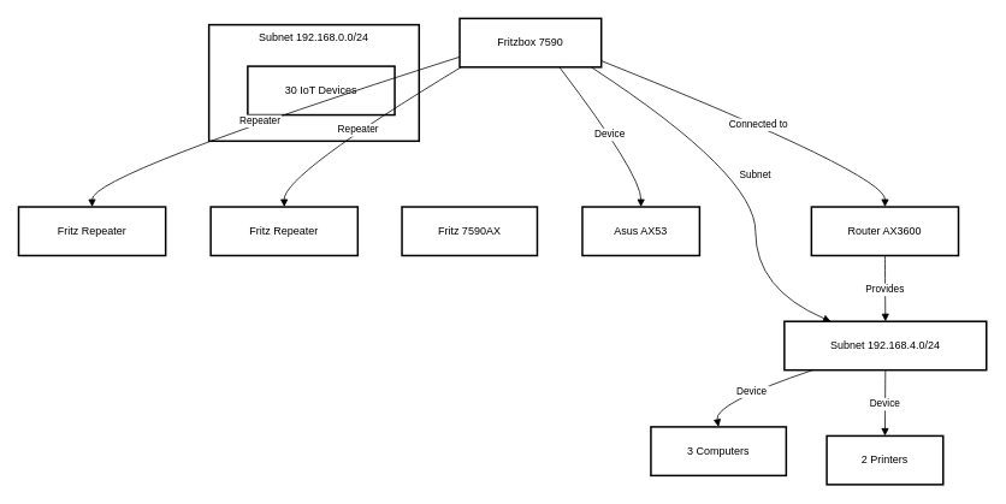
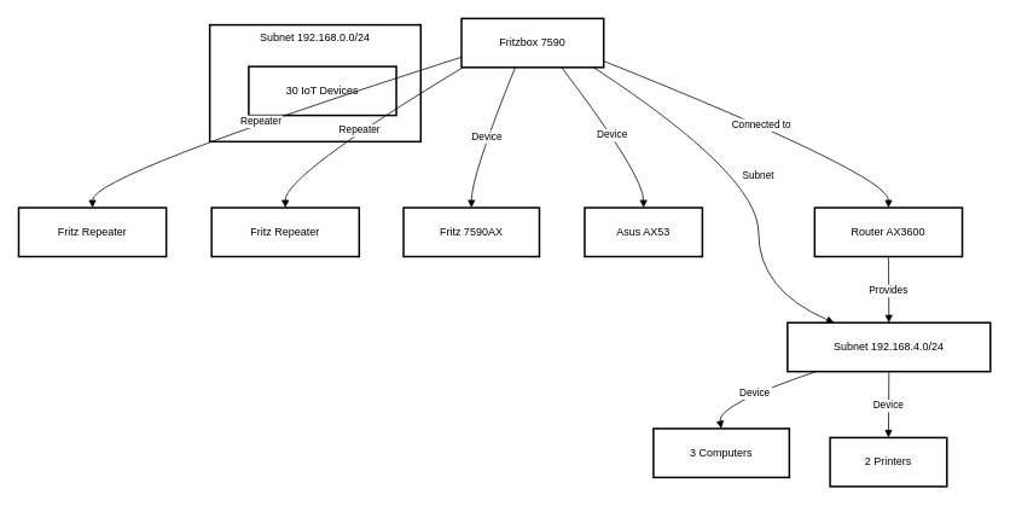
+ <mxCell id="15" value="Device" style="curved=1;startArrow=none;endArrow=block;exitX=0.38;exitY=0.99;entryX=0.5;entryY=0;" edge="1" parent="1" source="4" target="7"><mxGeometry relative="1" as="geometry"><Array as="points"><mxPoint x="520" y="193" /></Array></mxGeometry></mxCell>
